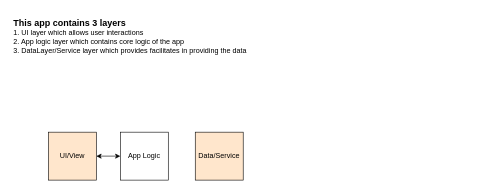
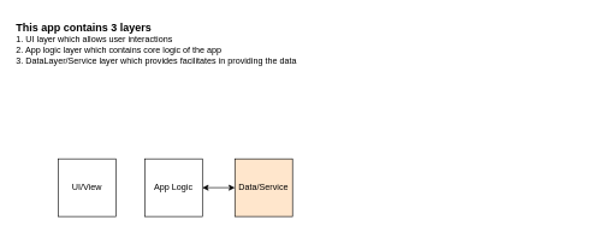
- <mxCell id="2" value="UI/View" style="whiteSpace=wrap;html=1;aspect=fixed;fillColor=#ffe6cc;" parent="1" vertex="1"><mxGeometry x="80" y="220" width="80" height="80" as="geometry" /></mxCell>
+ <mxCell id="2" value="UI/View" style="whiteSpace=wrap;html=1;aspect=fixed;" parent="1" vertex="1"><mxGeometry x="80" y="220" width="80" height="80" as="geometry" /></mxCell>
- <mxCell id="5" value="" style="endArrow=classic;startArrow=classic;html=1;rounded=0;" parent="1" source="2" target="3" edge="1"><mxGeometry width="50" height="50" relative="1" as="geometry"><mxPoint x="380" y="320" as="sourcePoint" /><mxPoint x="430" y="270" as="targetPoint" /></mxGeometry></mxCell>
+ <mxCell id="6" value="" style="endArrow=classic;startArrow=classic;html=1;rounded=0;" parent="1" source="3" target="4" edge="1"><mxGeometry width="50" height="50" relative="1" as="geometry"><mxPoint x="280" y="259.5" as="sourcePoint" /><mxPoint x="320" y="259.5" as="targetPoint" /></mxGeometry></mxCell>
